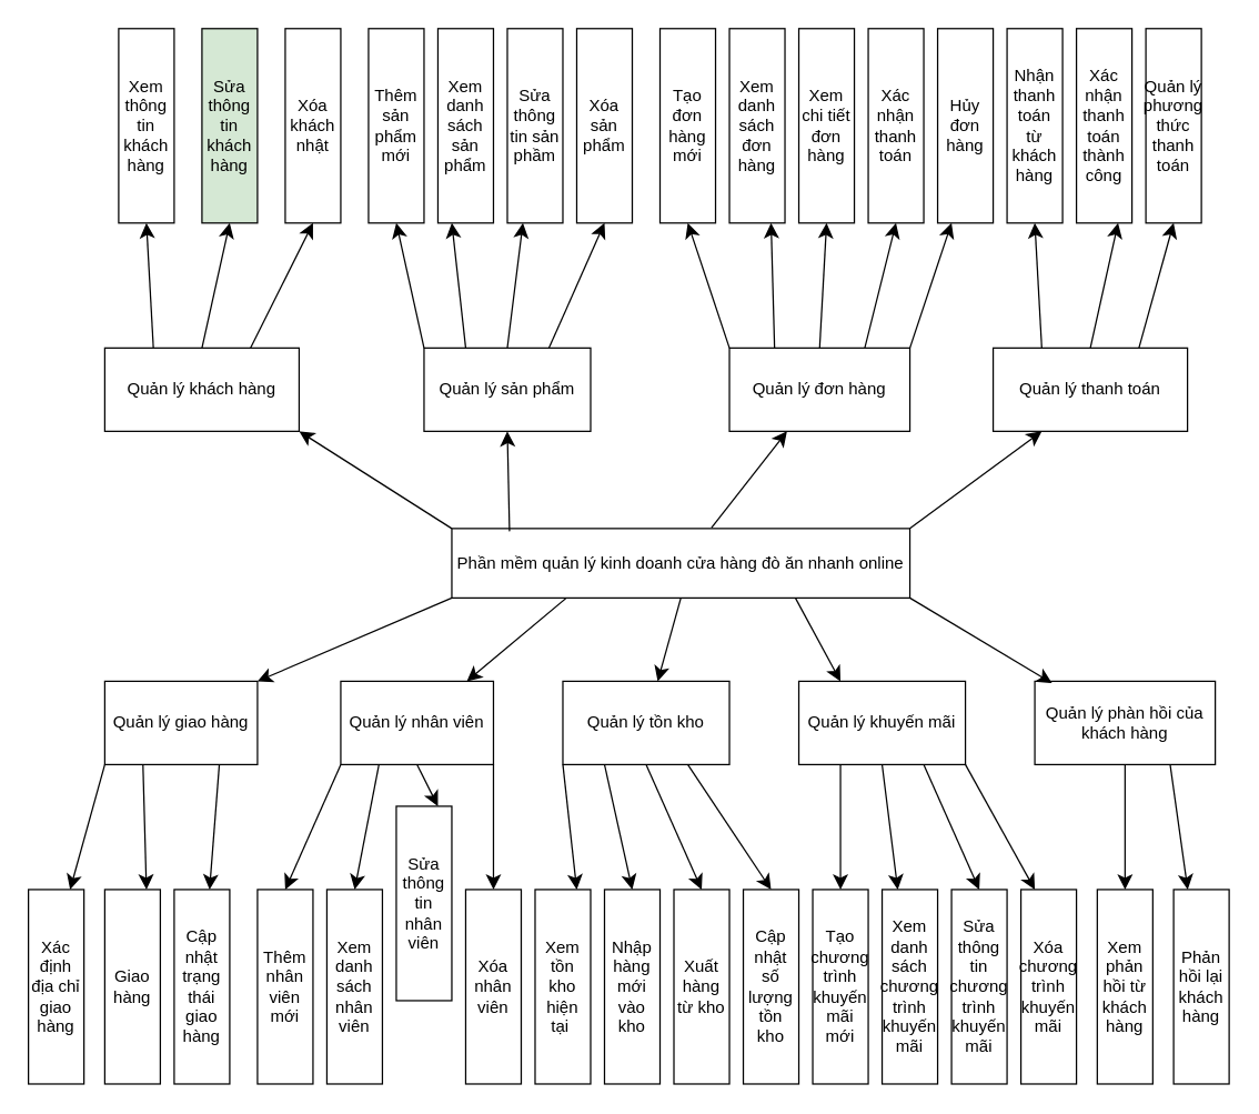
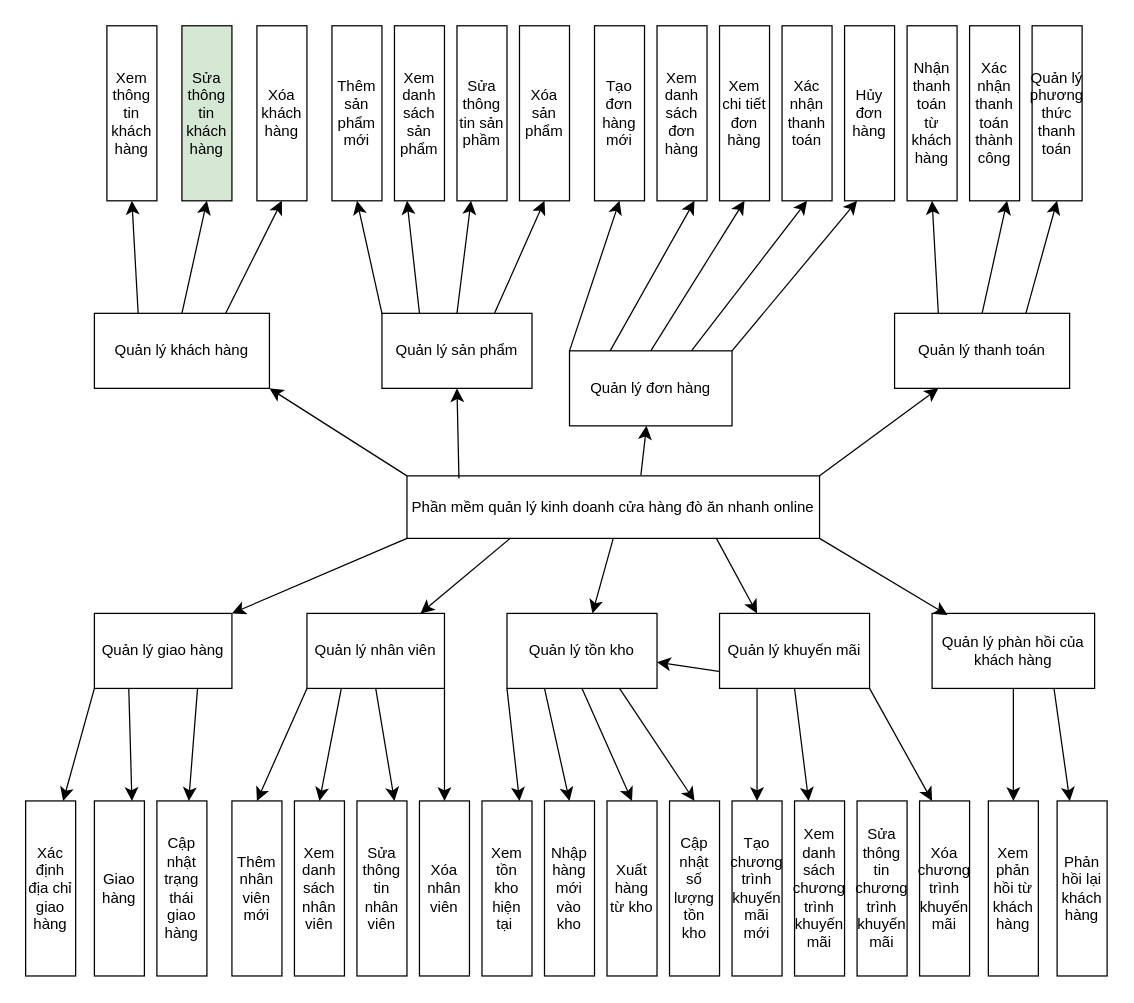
- <mxCell id="55" value="Xóa khách nhật" style="rounded=0;whiteSpace=wrap;html=1;" vertex="1" parent="1"><mxGeometry x="205" y="20" width="40" height="140" as="geometry" /></mxCell>
+ <mxCell id="55" value="Xóa khách hàng" style="rounded=0;whiteSpace=wrap;html=1;" vertex="1" parent="1"><mxGeometry x="205" y="20" width="40" height="140" as="geometry" /></mxCell>
- <mxCell id="21" value="Quản lý đơn hàng" style="rounded=0;whiteSpace=wrap;html=1;" vertex="1" parent="1"><mxGeometry x="525" y="250" width="130" height="60" as="geometry" /></mxCell>
+ <mxCell id="21" value="Quản lý đơn hàng" style="rounded=0;whiteSpace=wrap;html=1;" vertex="1" parent="1"><mxGeometry x="455" y="280" width="130" height="60" as="geometry" /></mxCell>
- <mxCell id="42" style="edgeStyle=none;curved=1;rounded=0;orthogonalLoop=1;jettySize=auto;html=1;exitX=0.75;exitY=1;exitDx=0;exitDy=0;entryX=0.5;entryY=0;entryDx=0;entryDy=0;fontSize=12;startSize=8;endSize=8;" edge="1" parent="1" source="44" target="82"><mxGeometry relative="1" as="geometry" /></mxCell>
+ <mxCell id="42" style="edgeStyle=none;curved=1;rounded=0;orthogonalLoop=1;jettySize=auto;html=1;exitX=0.75;exitY=1;exitDx=0;exitDy=0;fontSize=12;startSize=8;endSize=8;" edge="1" parent="1" source="44" target="39"><mxGeometry relative="1" as="geometry" /></mxCell>
- <mxCell id="74" value="Sửa thông tin nhân viên" style="rounded=0;whiteSpace=wrap;html=1;" vertex="1" parent="1"><mxGeometry x="285" y="580" width="40" height="140" as="geometry" /></mxCell>
+ <mxCell id="74" value="Sửa thông tin nhân viên" style="rounded=0;whiteSpace=wrap;html=1;" vertex="1" parent="1"><mxGeometry x="285" y="640" width="40" height="140" as="geometry" /></mxCell>
